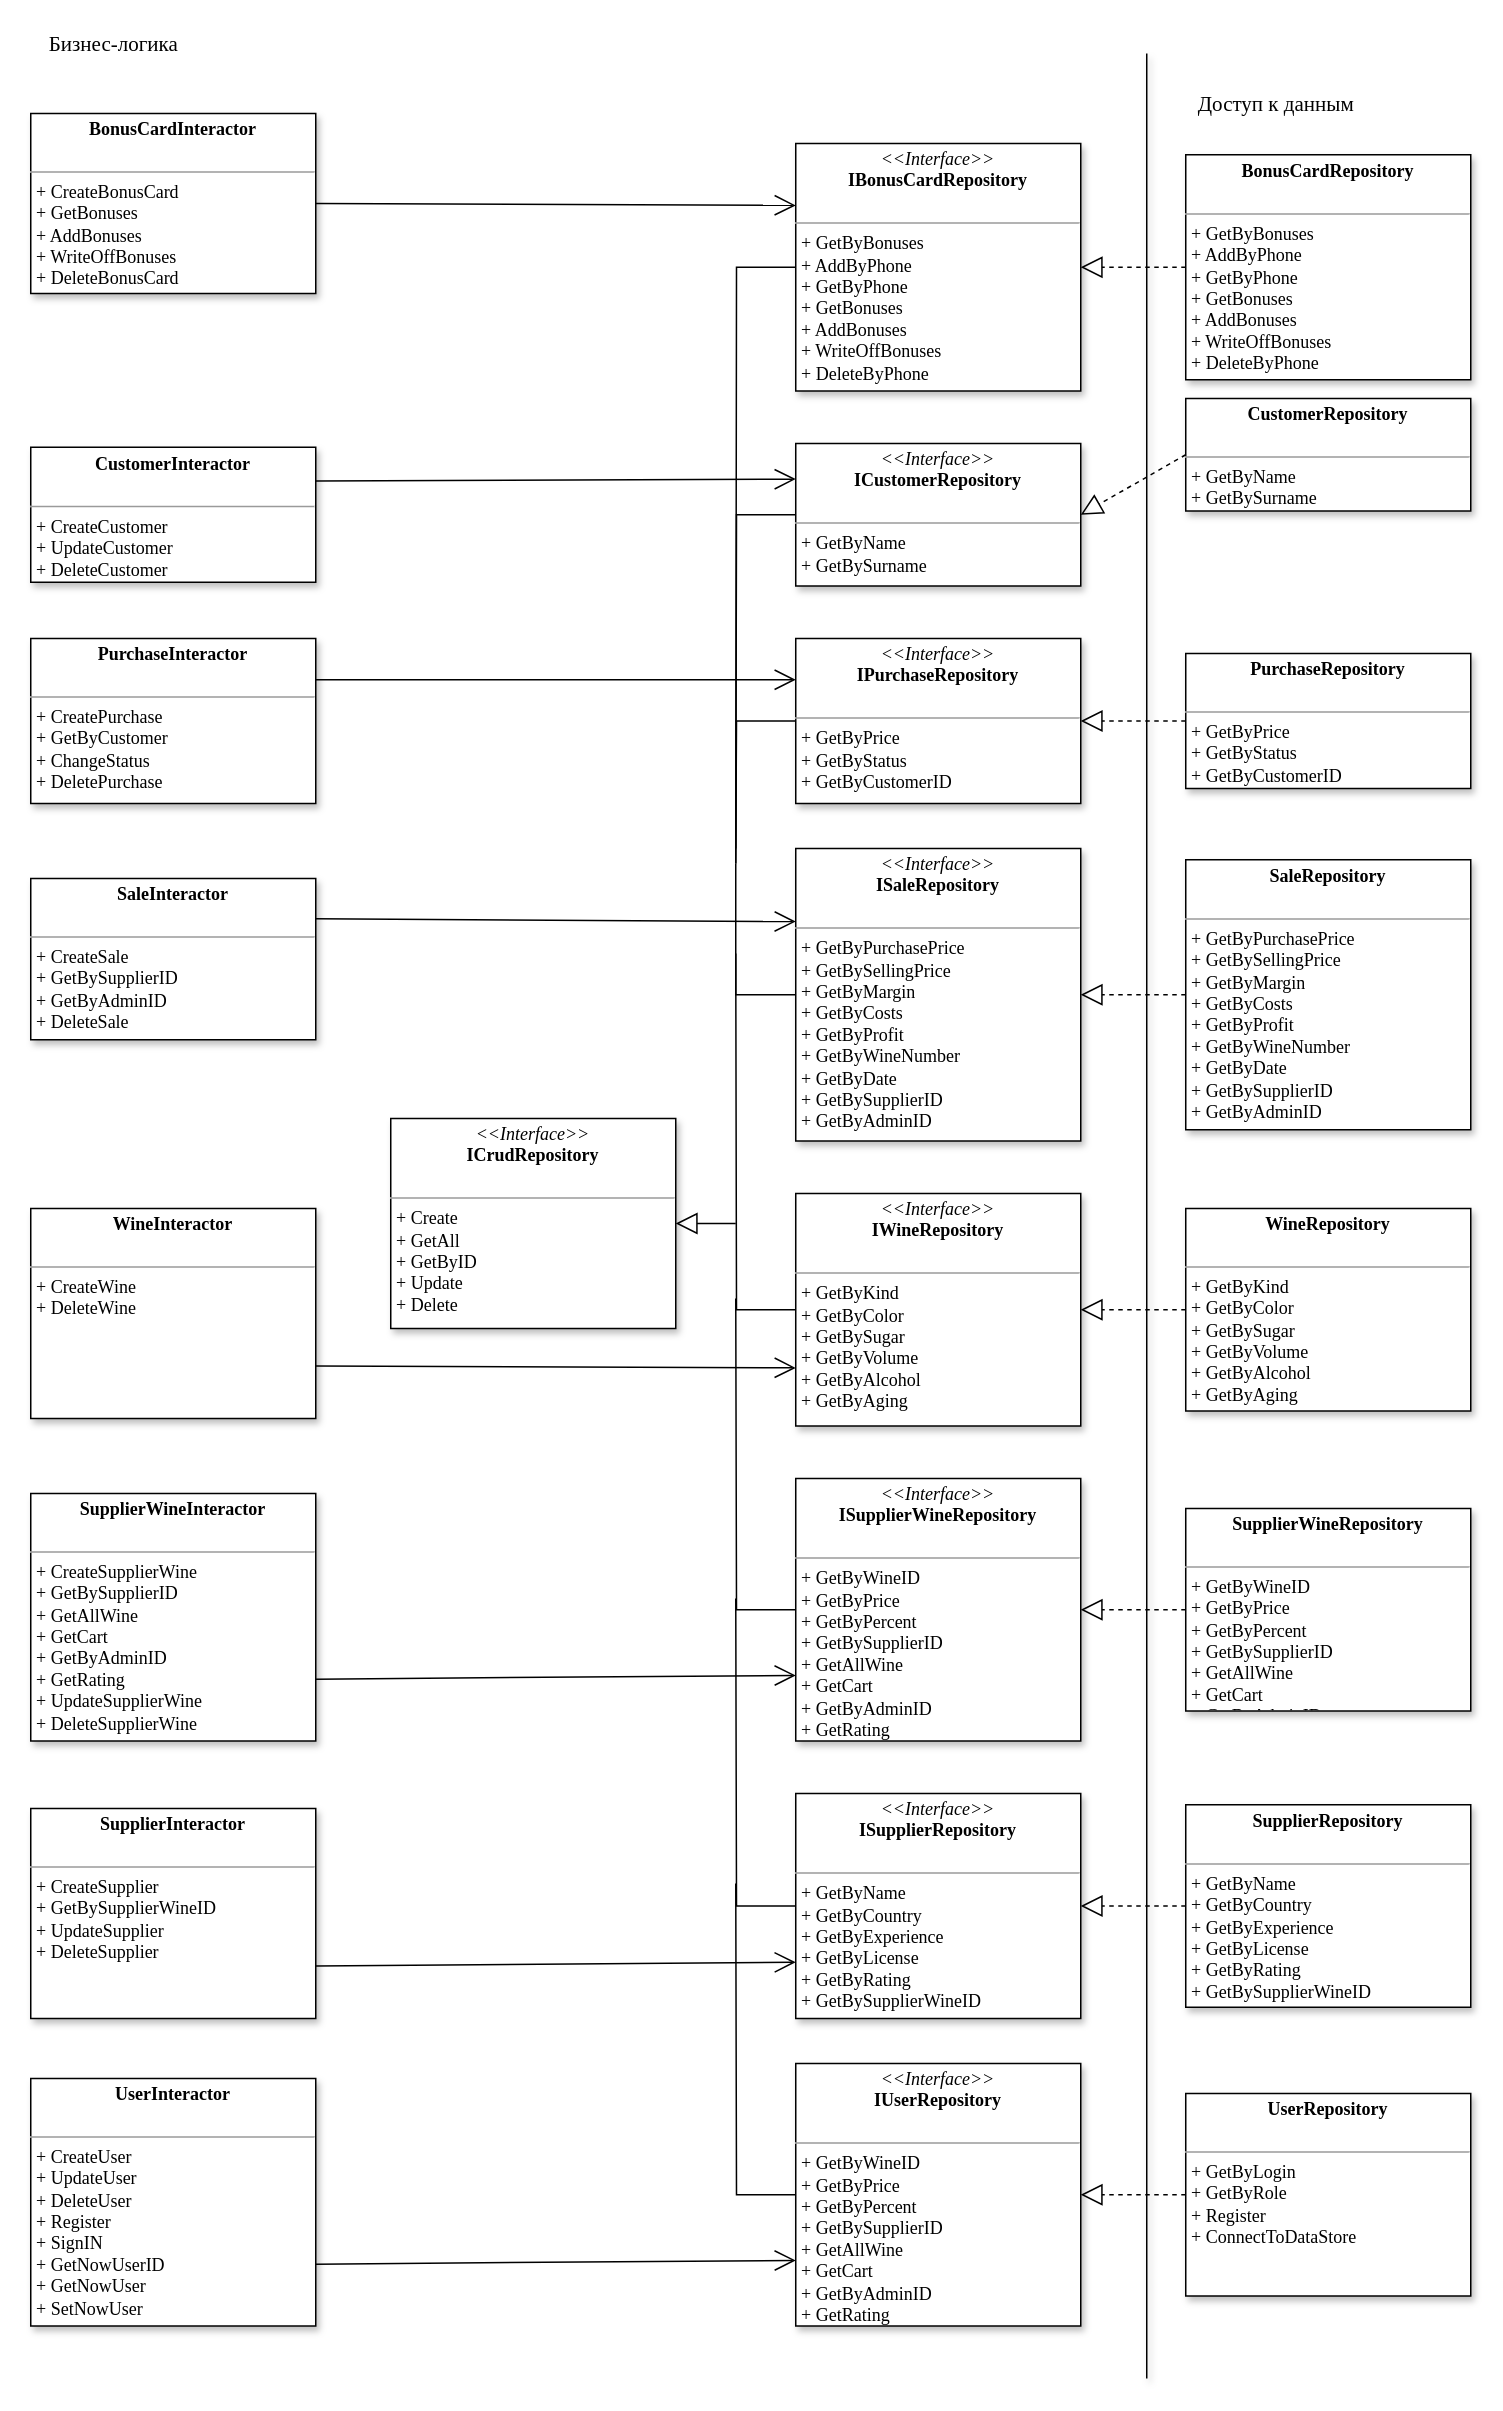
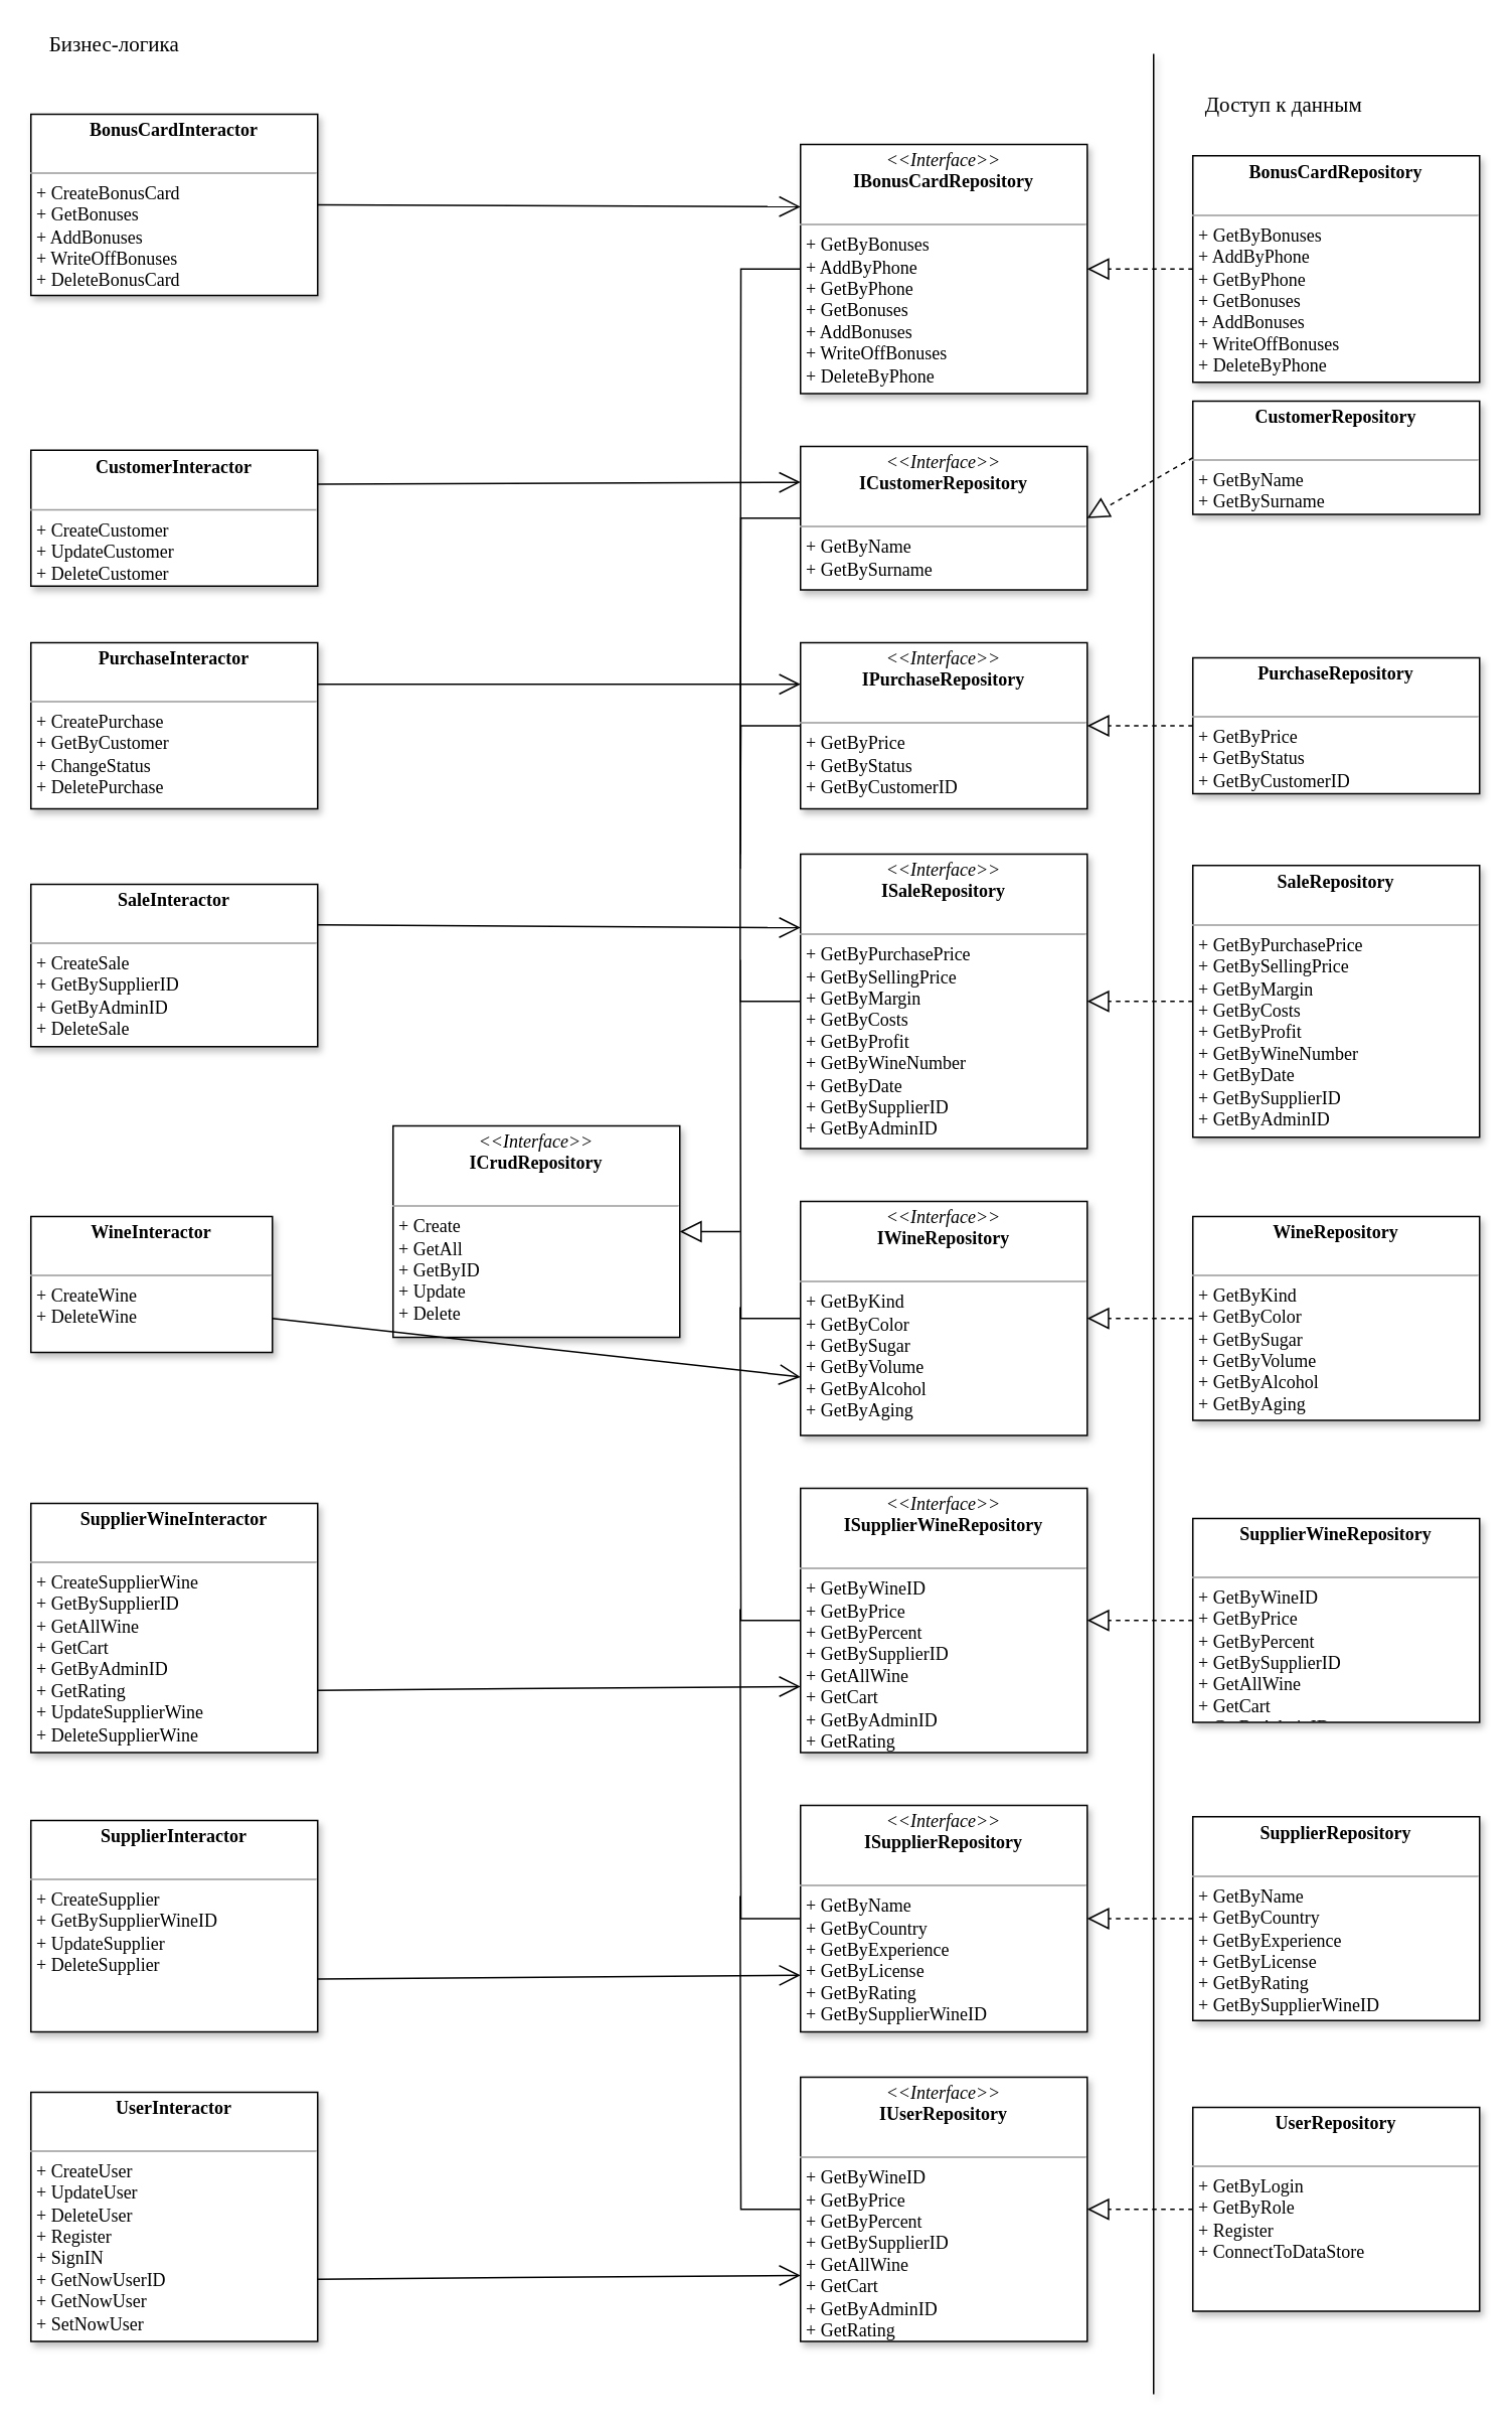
- <mxCell id="23" value="&lt;p style=&quot;margin:0px;margin-top:4px;text-align:center;&quot;&gt;&lt;b&gt;WineInteractor&lt;/b&gt;&lt;br&gt;&lt;/p&gt;&lt;p style=&quot;margin:0px;margin-left:4px;&quot;&gt;&lt;br&gt;&lt;/p&gt;&lt;hr size=&quot;1&quot;&gt;&lt;p style=&quot;margin:0px;margin-left:4px;&quot;&gt;+ CreateWine&lt;/p&gt;&lt;p style=&quot;margin:0px;margin-left:4px;&quot;&gt;+ DeleteWine&lt;/p&gt;" style="verticalAlign=top;align=left;overflow=fill;fontSize=12;fontFamily=Times New Roman;html=1;shadow=1;" parent="1" vertex="1"><mxGeometry x="20" y="805" width="190" height="140" as="geometry" /></mxCell>
+ <mxCell id="23" value="&lt;p style=&quot;margin:0px;margin-top:4px;text-align:center;&quot;&gt;&lt;b&gt;WineInteractor&lt;/b&gt;&lt;br&gt;&lt;/p&gt;&lt;p style=&quot;margin:0px;margin-left:4px;&quot;&gt;&lt;br&gt;&lt;/p&gt;&lt;hr size=&quot;1&quot;&gt;&lt;p style=&quot;margin:0px;margin-left:4px;&quot;&gt;+ CreateWine&lt;/p&gt;&lt;p style=&quot;margin:0px;margin-left:4px;&quot;&gt;+ DeleteWine&lt;/p&gt;" style="verticalAlign=top;align=left;overflow=fill;fontSize=12;fontFamily=Times New Roman;html=1;shadow=1;" parent="1" vertex="1"><mxGeometry x="20" y="805" width="160" height="90" as="geometry" /></mxCell>
